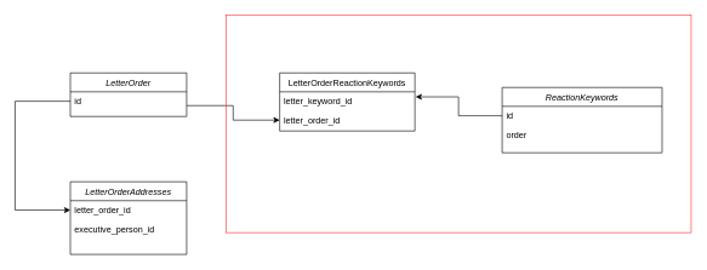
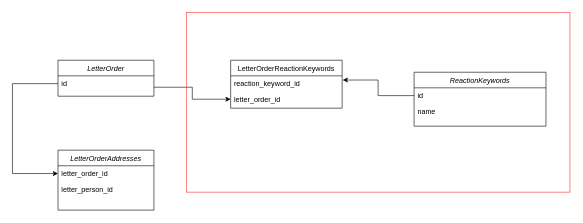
- <mxCell id="5" value="letter_keyword_id" style="text;align=left;verticalAlign=top;spacingLeft=4;spacingRight=4;overflow=hidden;rotatable=0;points=[[0,0.5],[1,0.5]];portConstraint=eastwest;" vertex="1" parent="4"><mxGeometry y="26" width="186" height="26" as="geometry" /></mxCell>
+ <mxCell id="5" value="reaction_keyword_id" style="text;align=left;verticalAlign=top;spacingLeft=4;spacingRight=4;overflow=hidden;rotatable=0;points=[[0,0.5],[1,0.5]];portConstraint=eastwest;" vertex="1" parent="4"><mxGeometry y="26" width="186" height="26" as="geometry" /></mxCell>
- <mxCell id="10" value="order" style="text;align=left;verticalAlign=top;spacingLeft=4;spacingRight=4;overflow=hidden;rotatable=0;points=[[0,0.5],[1,0.5]];portConstraint=eastwest;" vertex="1" parent="8"><mxGeometry y="52" width="220" height="26" as="geometry" /></mxCell>
+ <mxCell id="10" value="name" style="text;align=left;verticalAlign=top;spacingLeft=4;spacingRight=4;overflow=hidden;rotatable=0;points=[[0,0.5],[1,0.5]];portConstraint=eastwest;" vertex="1" parent="8"><mxGeometry y="52" width="220" height="26" as="geometry" /></mxCell>
- <mxCell id="14" value="executive_person_id" style="text;align=left;verticalAlign=top;spacingLeft=4;spacingRight=4;overflow=hidden;rotatable=0;points=[[0,0.5],[1,0.5]];portConstraint=eastwest;" vertex="1" parent="12"><mxGeometry y="52" width="160" height="26" as="geometry" /></mxCell>
+ <mxCell id="14" value="letter_person_id" style="text;align=left;verticalAlign=top;spacingLeft=4;spacingRight=4;overflow=hidden;rotatable=0;points=[[0,0.5],[1,0.5]];portConstraint=eastwest;" vertex="1" parent="12"><mxGeometry y="52" width="160" height="26" as="geometry" /></mxCell>
